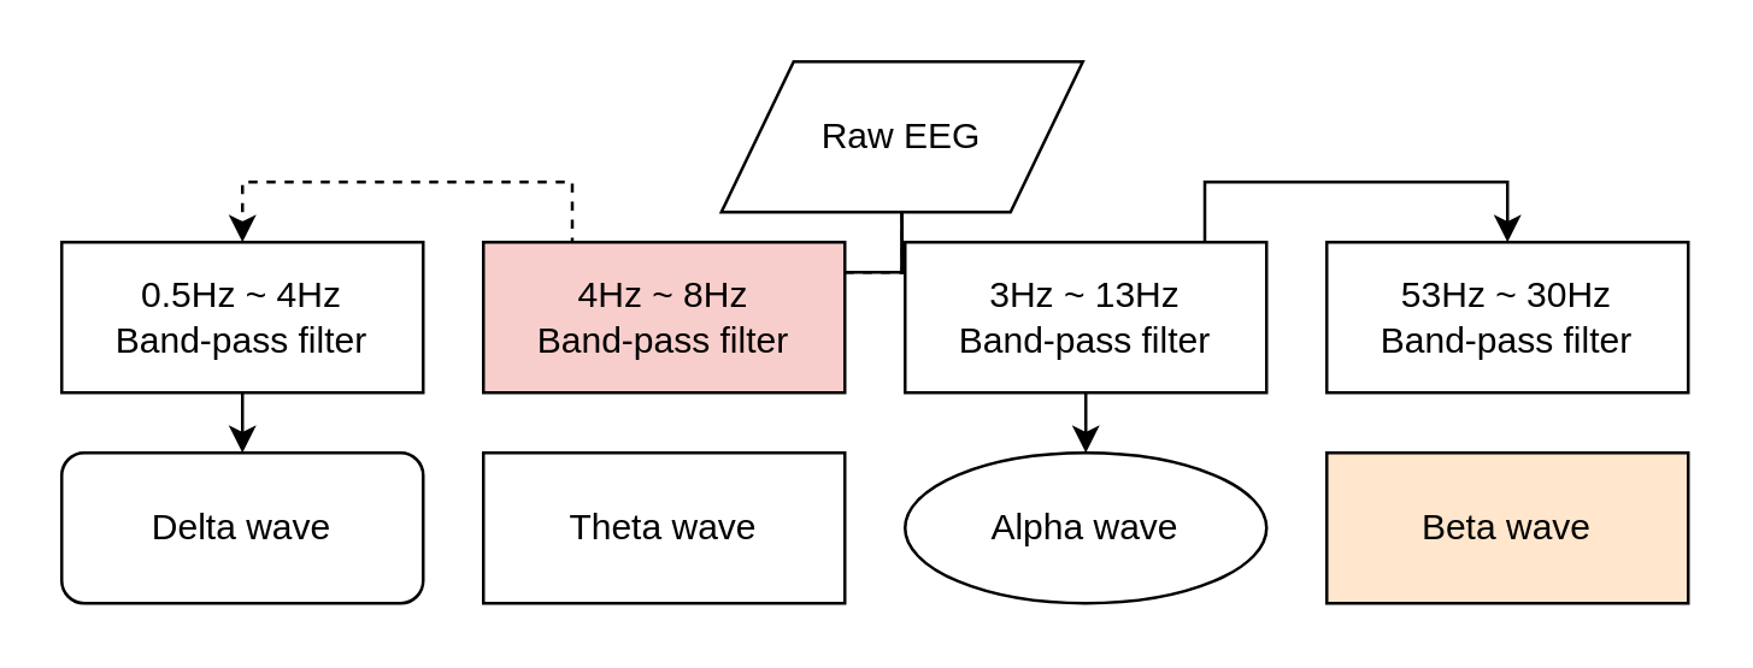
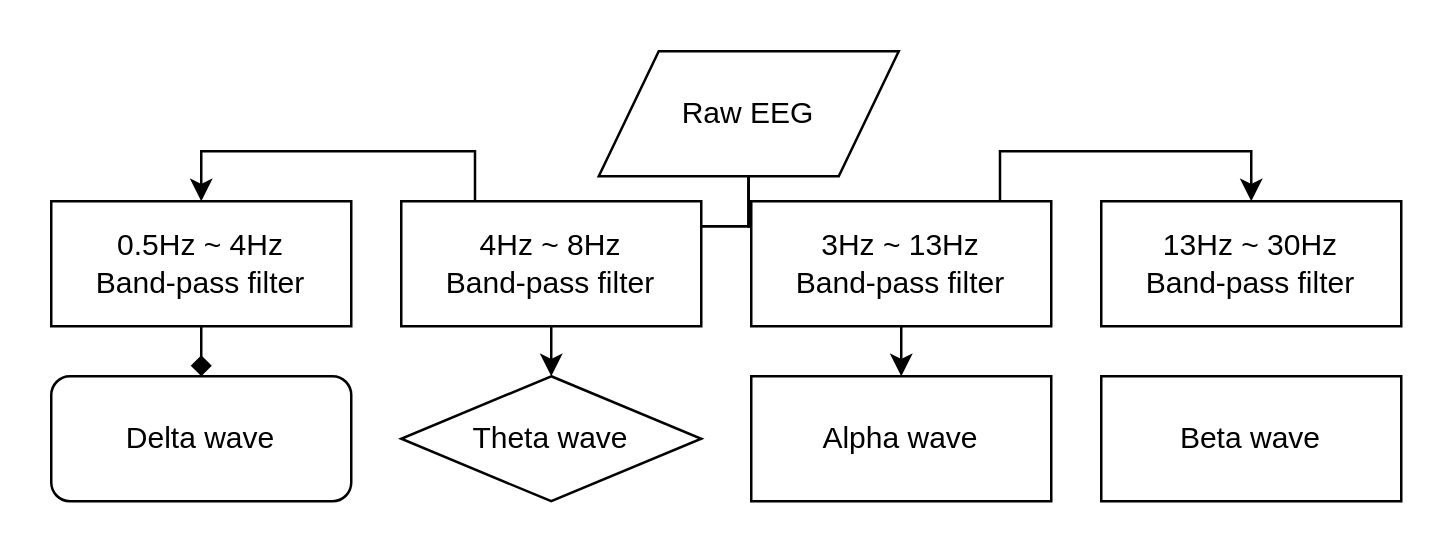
- <mxCell id="2" style="edgeStyle=orthogonalEdgeStyle;rounded=0;orthogonalLoop=1;jettySize=auto;html=1;exitX=0.5;exitY=1;exitDx=0;exitDy=0;entryX=0.5;entryY=0;entryDx=0;entryDy=0;dashed=1;" edge="1" parent="1" source="6" target="8"><mxGeometry relative="1" as="geometry" /></mxCell>
+ <mxCell id="2" style="edgeStyle=orthogonalEdgeStyle;rounded=0;orthogonalLoop=1;jettySize=auto;html=1;exitX=0.5;exitY=1;exitDx=0;exitDy=0;entryX=0.5;entryY=0;entryDx=0;entryDy=0;" edge="1" parent="1" source="6" target="8"><mxGeometry relative="1" as="geometry" /></mxCell>
- <mxCell id="10" value="4Hz ~ 8Hz&lt;br&gt;Band-pass filter" style="rounded=0;whiteSpace=wrap;html=1;fillColor=#f8cecc;" vertex="1" parent="1"><mxGeometry x="160" y="80" width="120" height="50" as="geometry" /></mxCell>
+ <mxCell id="10" value="4Hz ~ 8Hz&lt;br&gt;Band-pass filter" style="rounded=0;whiteSpace=wrap;html=1;" vertex="1" parent="1"><mxGeometry x="160" y="80" width="120" height="50" as="geometry" /></mxCell>
- <mxCell id="13" value="53Hz ~ 30Hz&lt;br&gt;Band-pass filter" style="rounded=0;whiteSpace=wrap;html=1;" vertex="1" parent="1"><mxGeometry x="440" y="80" width="120" height="50" as="geometry" /></mxCell>
+ <mxCell id="13" value="13Hz ~ 30Hz&lt;br&gt;Band-pass filter" style="rounded=0;whiteSpace=wrap;html=1;" vertex="1" parent="1"><mxGeometry x="440" y="80" width="120" height="50" as="geometry" /></mxCell>
+ <mxCell id="9" style="edgeStyle=orthogonalEdgeStyle;rounded=0;orthogonalLoop=1;jettySize=auto;html=1;exitX=0.5;exitY=1;exitDx=0;exitDy=0;entryX=0.5;entryY=0;entryDx=0;entryDy=0;" edge="1" parent="1" source="10" target="15"><mxGeometry relative="1" as="geometry" /></mxCell>
- <mxCell id="7" style="edgeStyle=orthogonalEdgeStyle;rounded=0;orthogonalLoop=1;jettySize=auto;html=1;exitX=0.5;exitY=1;exitDx=0;exitDy=0;entryX=0.5;entryY=0;entryDx=0;entryDy=0;" edge="1" parent="1" source="8" target="14"><mxGeometry relative="1" as="geometry" /></mxCell>
+ <mxCell id="7" style="edgeStyle=orthogonalEdgeStyle;rounded=0;orthogonalLoop=1;jettySize=auto;html=1;exitX=0.5;exitY=1;exitDx=0;exitDy=0;entryX=0.5;entryY=0;entryDx=0;entryDy=0;endArrow=diamond;" edge="1" parent="1" source="8" target="14"><mxGeometry relative="1" as="geometry" /></mxCell>
- <mxCell id="15" value="Theta wave" style="rounded=0;whiteSpace=wrap;html=1;" vertex="1" parent="1"><mxGeometry x="160" y="150" width="120" height="50" as="geometry" /></mxCell>
+ <mxCell id="15" value="Theta wave" style="rhombus;whiteSpace=wrap;html=1;" vertex="1" parent="1"><mxGeometry x="160" y="150" width="120" height="50" as="geometry" /></mxCell>
- <mxCell id="16" value="Alpha wave" style="ellipse;whiteSpace=wrap;html=1;" vertex="1" parent="1"><mxGeometry x="300" y="150" width="120" height="50" as="geometry" /></mxCell>
+ <mxCell id="16" value="Alpha wave" style="rounded=0;whiteSpace=wrap;html=1;" vertex="1" parent="1"><mxGeometry x="300" y="150" width="120" height="50" as="geometry" /></mxCell>
- <mxCell id="17" value="Beta wave" style="rounded=0;whiteSpace=wrap;html=1;fillColor=#ffe6cc;" vertex="1" parent="1"><mxGeometry x="440" y="150" width="120" height="50" as="geometry" /></mxCell>
+ <mxCell id="17" value="Beta wave" style="rounded=0;whiteSpace=wrap;html=1;" vertex="1" parent="1"><mxGeometry x="440" y="150" width="120" height="50" as="geometry" /></mxCell>
